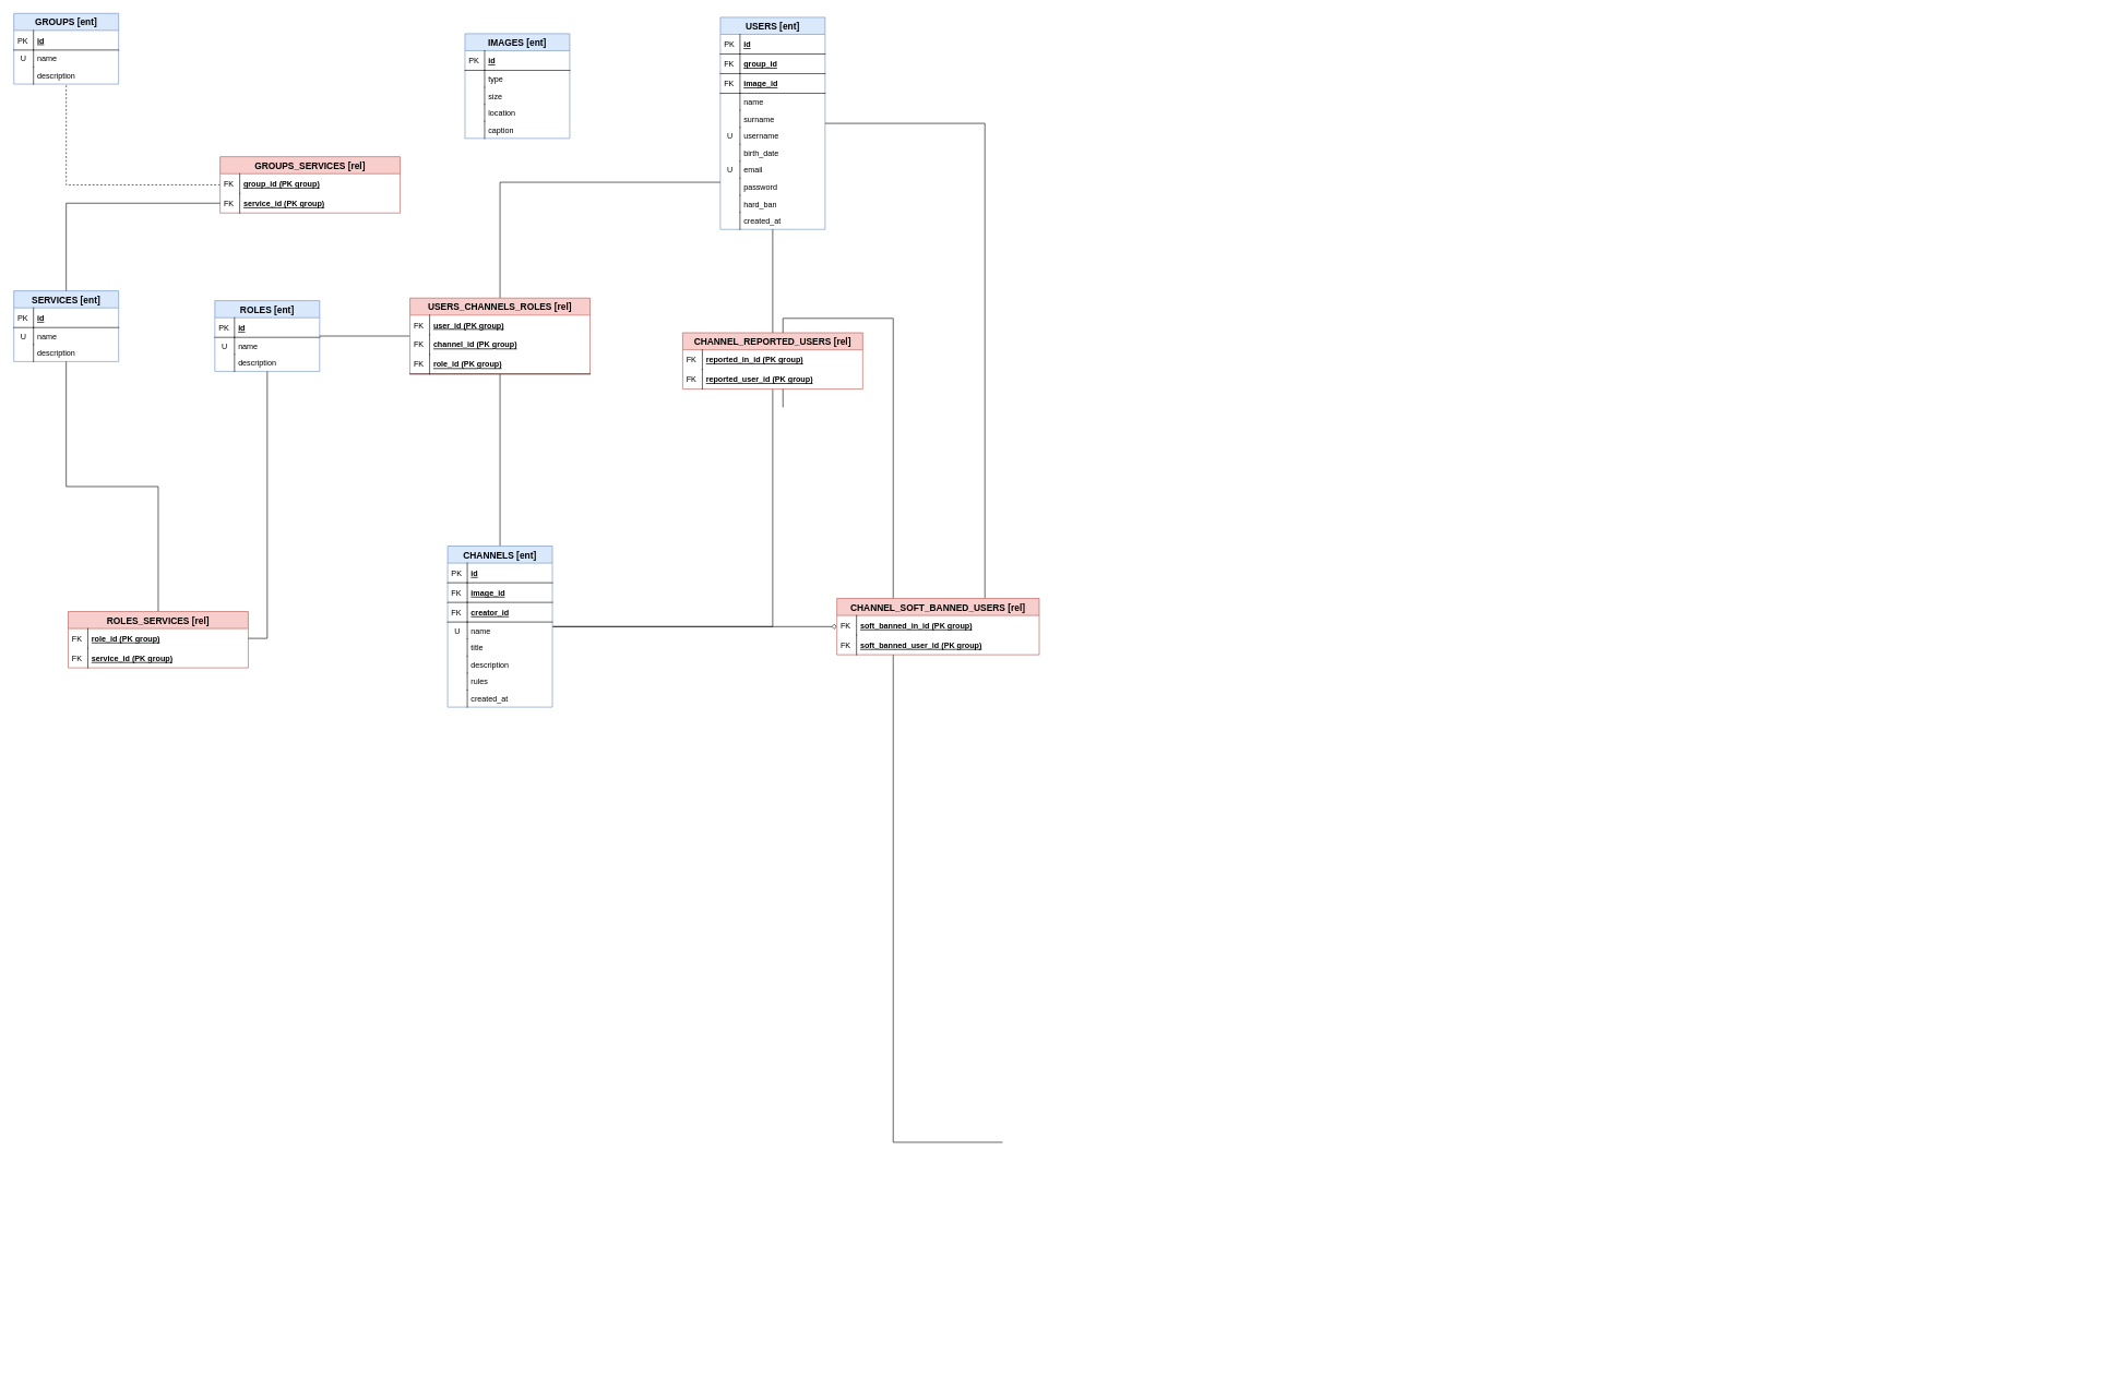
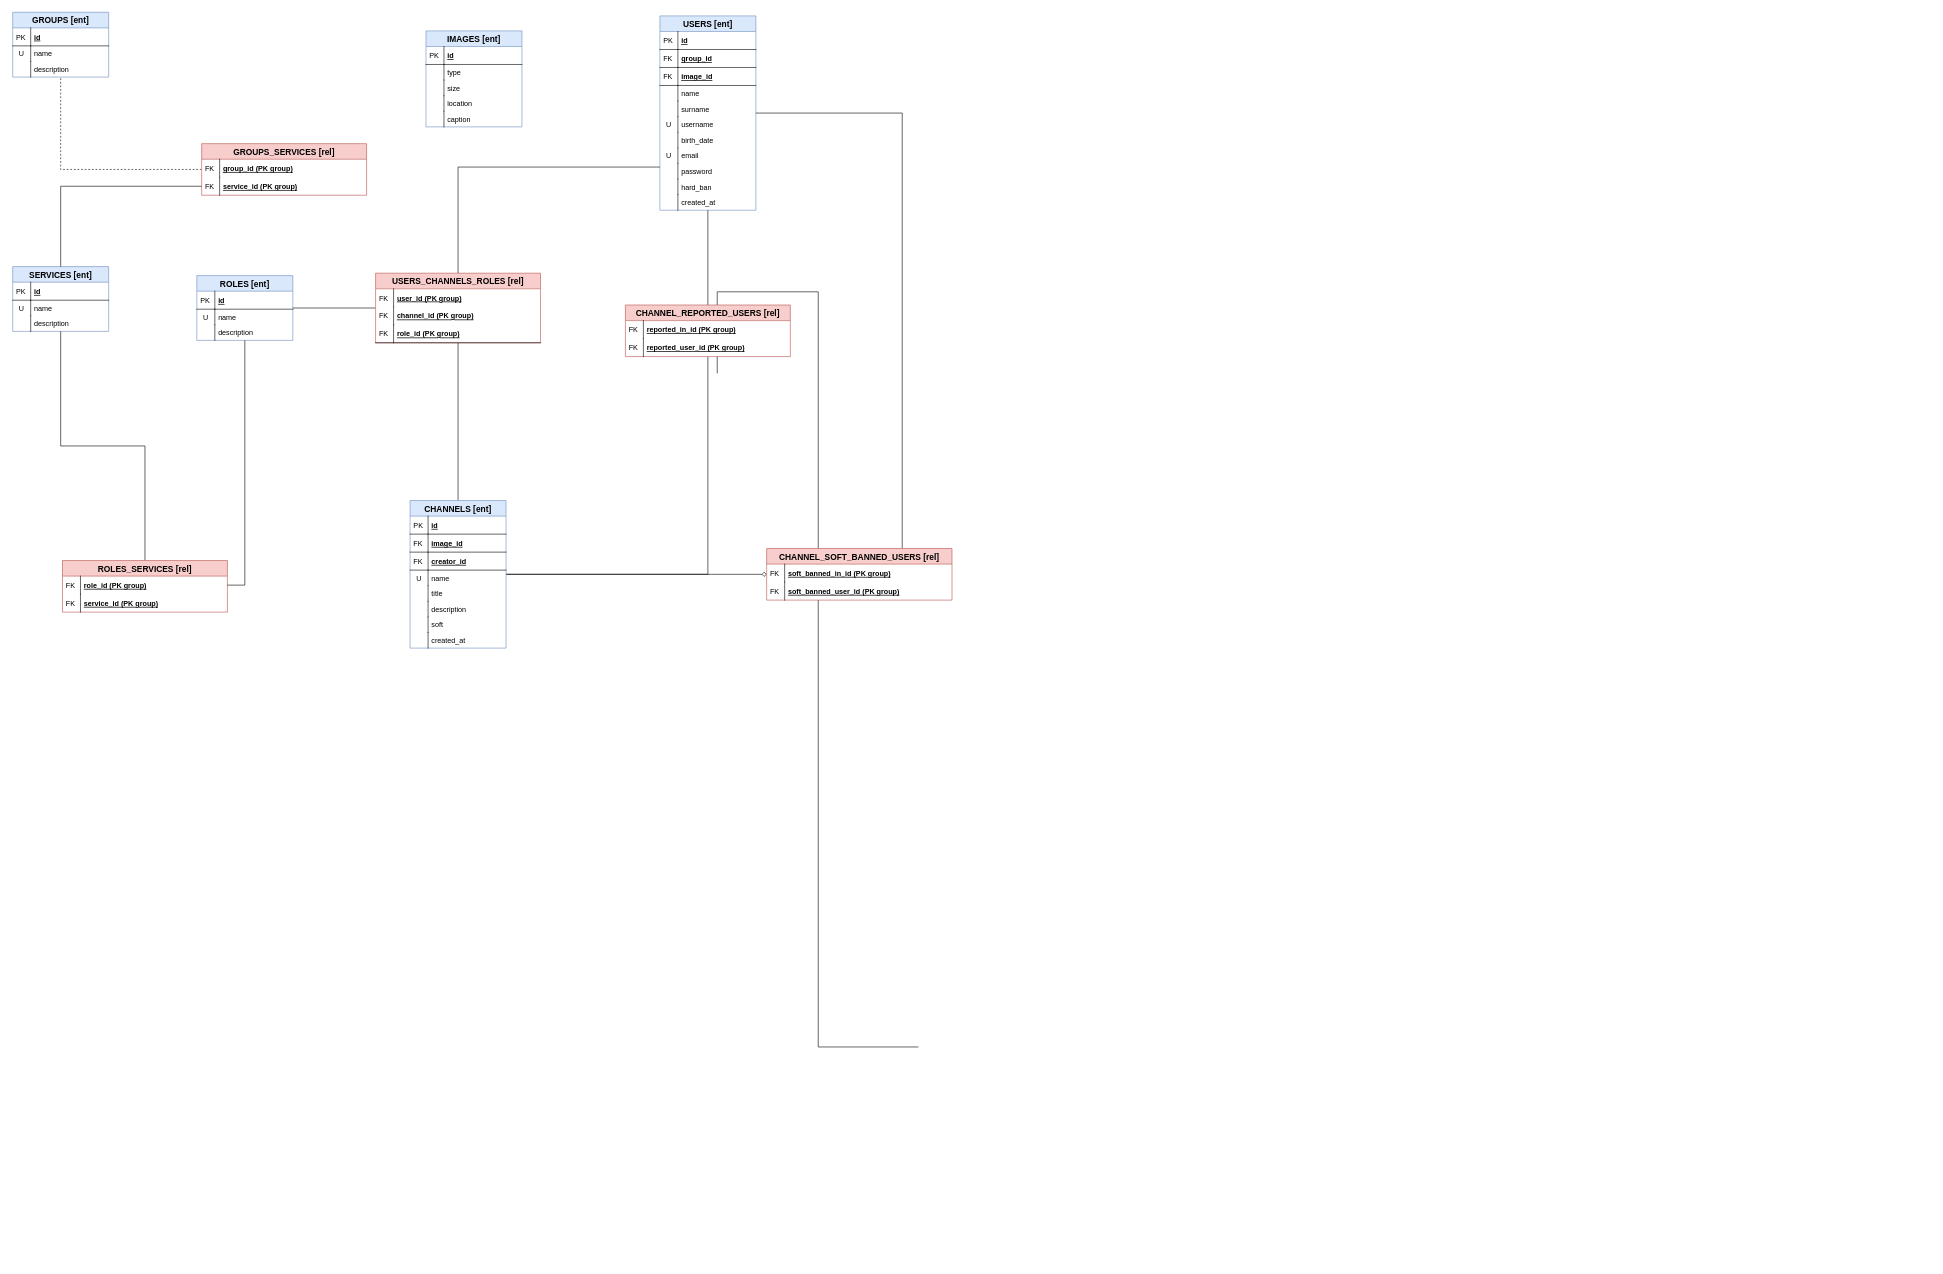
- <mxCell id="95" value="rules" style="shape=partialRectangle;top=0;left=0;right=0;bottom=0;align=left;verticalAlign=top;fillColor=none;spacingLeft=34;spacingRight=4;overflow=hidden;rotatable=0;points=[[0,0.5],[1,0.5]];portConstraint=eastwest;dropTarget=0;fontSize=12;" parent="82" vertex="1"><mxGeometry y="194" width="160" height="26" as="geometry" /></mxCell>
+ <mxCell id="95" value="soft" style="shape=partialRectangle;top=0;left=0;right=0;bottom=0;align=left;verticalAlign=top;fillColor=none;spacingLeft=34;spacingRight=4;overflow=hidden;rotatable=0;points=[[0,0.5],[1,0.5]];portConstraint=eastwest;dropTarget=0;fontSize=12;" parent="82" vertex="1"><mxGeometry y="194" width="160" height="26" as="geometry" /></mxCell>
